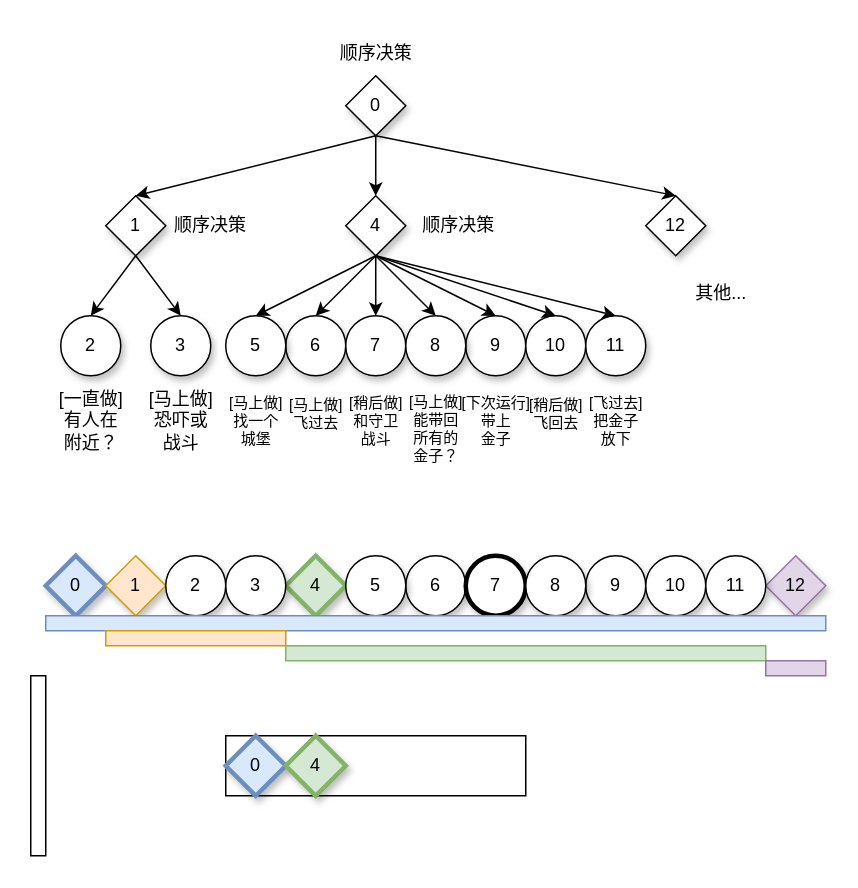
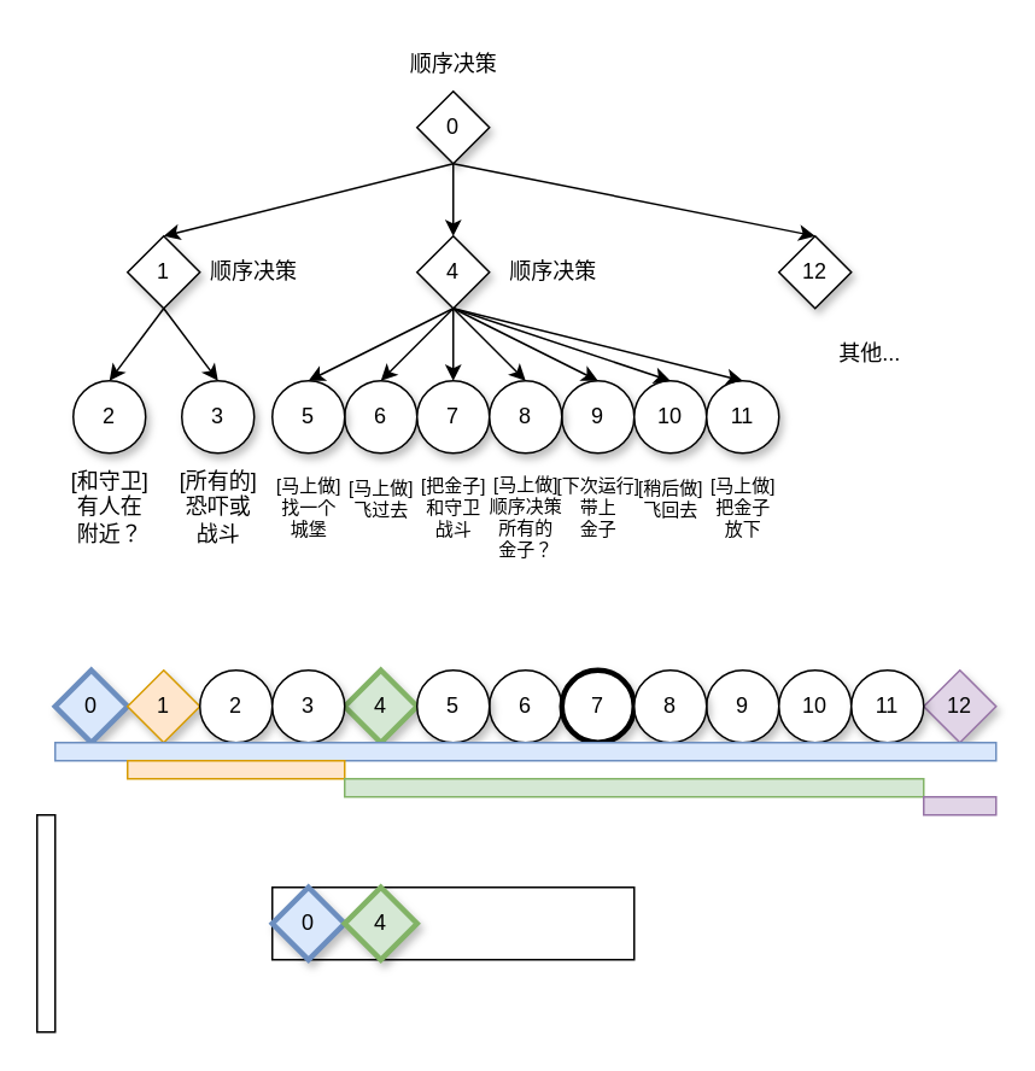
- <mxCell id="32" value="[一直做]&lt;div&gt;有人在&lt;/div&gt;&lt;div&gt;附近？&lt;/div&gt;" style="text;html=1;align=center;verticalAlign=middle;resizable=0;points=[];autosize=1;strokeColor=none;fillColor=none;" parent="1" vertex="1"><mxGeometry x="25" y="250" width="70" height="60" as="geometry" /></mxCell>
+ <mxCell id="32" value="[和守卫]&lt;div&gt;有人在&lt;/div&gt;&lt;div&gt;附近？&lt;/div&gt;" style="text;html=1;align=center;verticalAlign=middle;resizable=0;points=[];autosize=1;strokeColor=none;fillColor=none;" parent="1" vertex="1"><mxGeometry x="25" y="250" width="70" height="60" as="geometry" /></mxCell>
- <mxCell id="33" value="[马上做]&lt;div&gt;恐吓或&lt;/div&gt;&lt;div&gt;战斗&lt;/div&gt;" style="text;html=1;align=center;verticalAlign=middle;resizable=0;points=[];autosize=1;strokeColor=none;fillColor=none;" parent="1" vertex="1"><mxGeometry x="85" y="250" width="70" height="60" as="geometry" /></mxCell>
+ <mxCell id="33" value="[所有的]&lt;div&gt;恐吓或&lt;/div&gt;&lt;div&gt;战斗&lt;/div&gt;" style="text;html=1;align=center;verticalAlign=middle;resizable=0;points=[];autosize=1;strokeColor=none;fillColor=none;" parent="1" vertex="1"><mxGeometry x="85" y="250" width="70" height="60" as="geometry" /></mxCell>
- <mxCell id="36" value="[稍后做]&lt;div&gt;和守卫&lt;/div&gt;&lt;div&gt;战斗&lt;/div&gt;" style="text;html=1;align=center;verticalAlign=middle;resizable=0;points=[];autosize=1;strokeColor=none;fillColor=none;fontSize=10;" parent="1" vertex="1"><mxGeometry x="220" y="255" width="60" height="50" as="geometry" /></mxCell>
+ <mxCell id="36" value="[把金子]&lt;div&gt;和守卫&lt;/div&gt;&lt;div&gt;战斗&lt;/div&gt;" style="text;html=1;align=center;verticalAlign=middle;resizable=0;points=[];autosize=1;strokeColor=none;fillColor=none;fontSize=10;" parent="1" vertex="1"><mxGeometry x="220" y="255" width="60" height="50" as="geometry" /></mxCell>
- <mxCell id="40" value="[飞过去]&lt;div&gt;把金子&lt;/div&gt;&lt;div&gt;放下&lt;/div&gt;" style="text;html=1;align=center;verticalAlign=middle;resizable=0;points=[];autosize=1;strokeColor=none;fillColor=none;fontSize=10;" parent="1" vertex="1"><mxGeometry x="380" y="255" width="60" height="50" as="geometry" /></mxCell>
+ <mxCell id="40" value="[马上做]&lt;div&gt;把金子&lt;/div&gt;&lt;div&gt;放下&lt;/div&gt;" style="text;html=1;align=center;verticalAlign=middle;resizable=0;points=[];autosize=1;strokeColor=none;fillColor=none;fontSize=10;" parent="1" vertex="1"><mxGeometry x="380" y="255" width="60" height="50" as="geometry" /></mxCell>
- <mxCell id="37" value="[马上做]&lt;div&gt;能带回&lt;/div&gt;&lt;div&gt;所有的&lt;/div&gt;&lt;div&gt;金子？&lt;/div&gt;" style="text;html=1;align=center;verticalAlign=middle;resizable=0;points=[];autosize=1;strokeColor=none;fillColor=none;fontSize=10;" parent="1" vertex="1"><mxGeometry x="260" y="255" width="60" height="60" as="geometry" /></mxCell>
+ <mxCell id="37" value="[马上做]&lt;div&gt;顺序决策&lt;/div&gt;&lt;div&gt;所有的&lt;/div&gt;&lt;div&gt;金子？&lt;/div&gt;" style="text;html=1;align=center;verticalAlign=middle;resizable=0;points=[];autosize=1;strokeColor=none;fillColor=none;fontSize=10;" parent="1" vertex="1"><mxGeometry x="260" y="255" width="60" height="60" as="geometry" /></mxCell>
